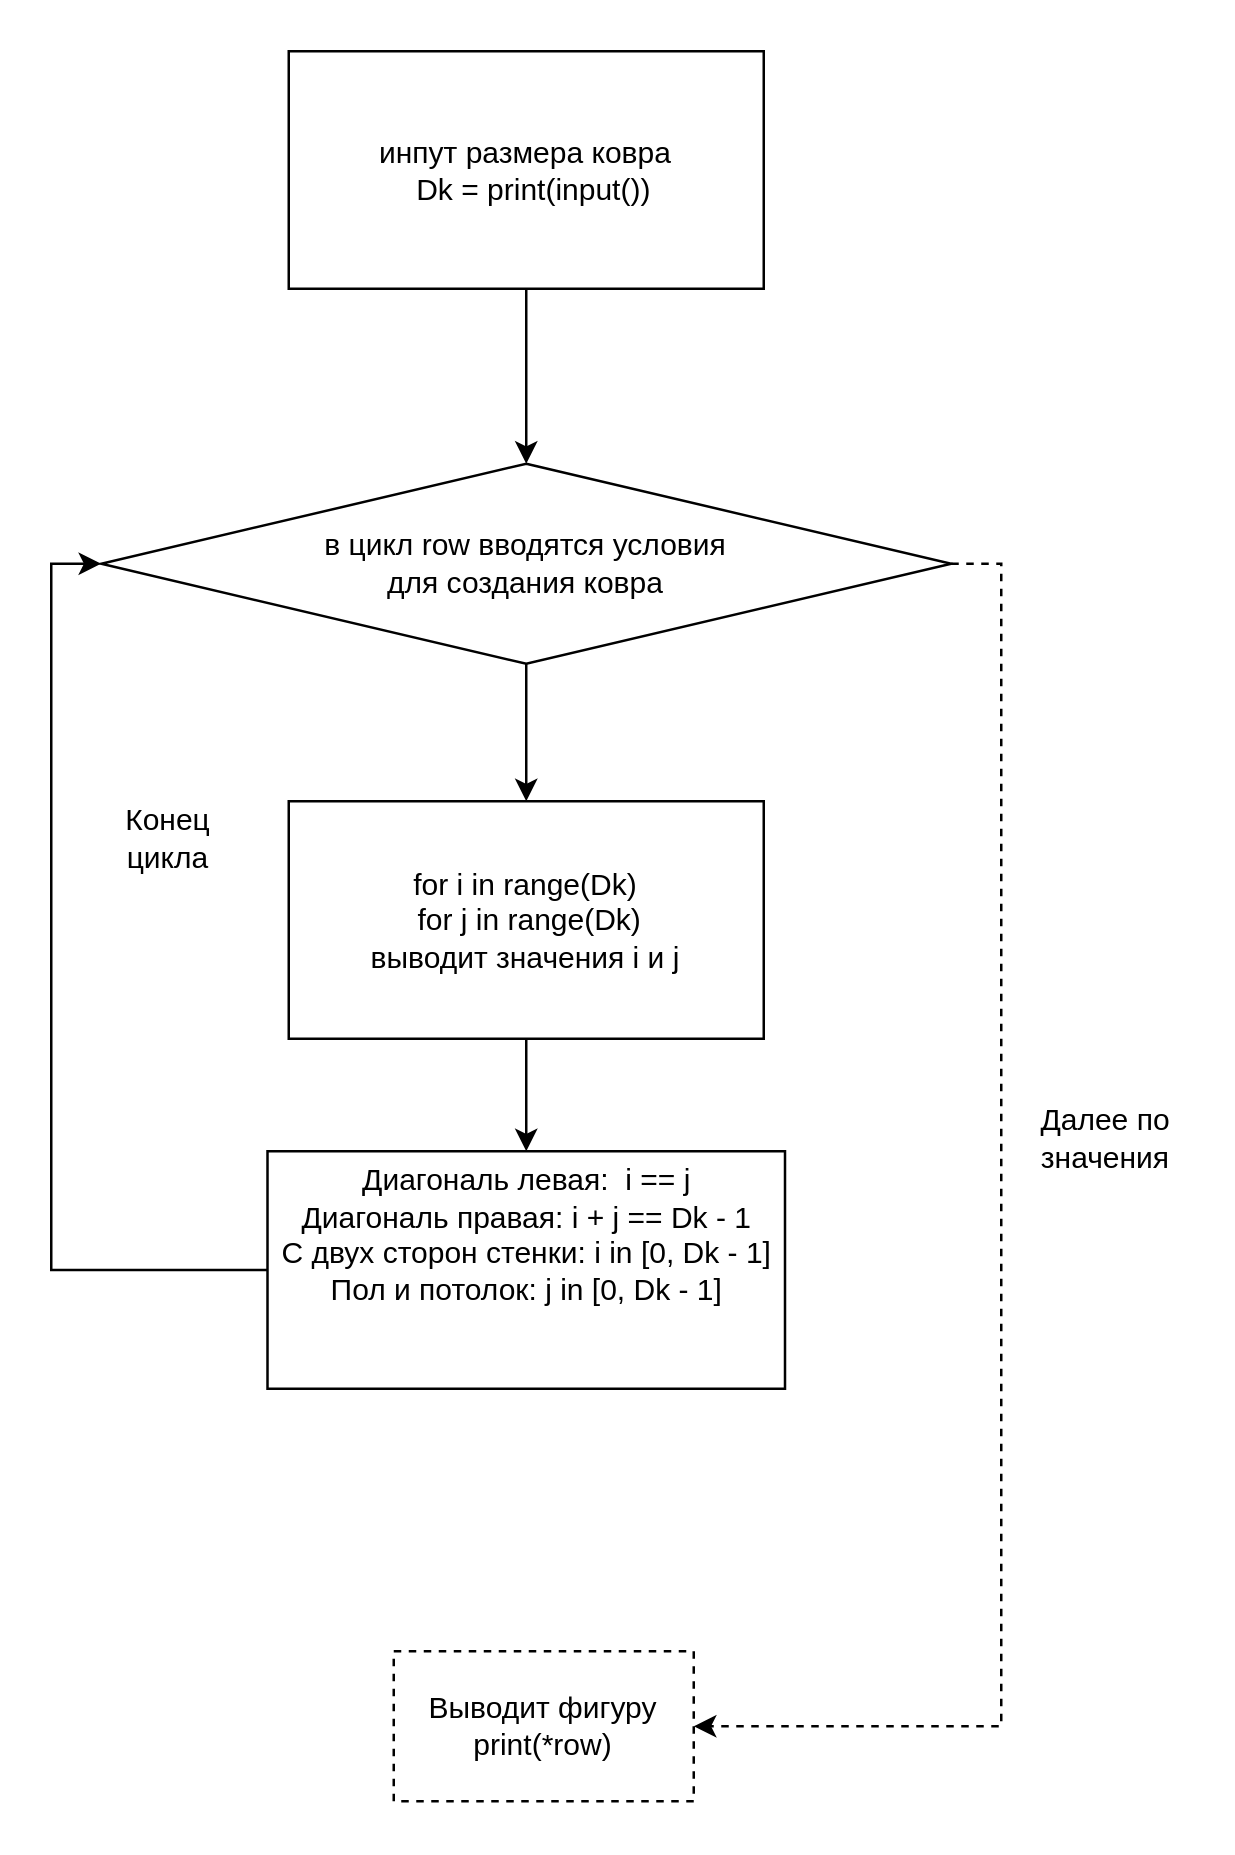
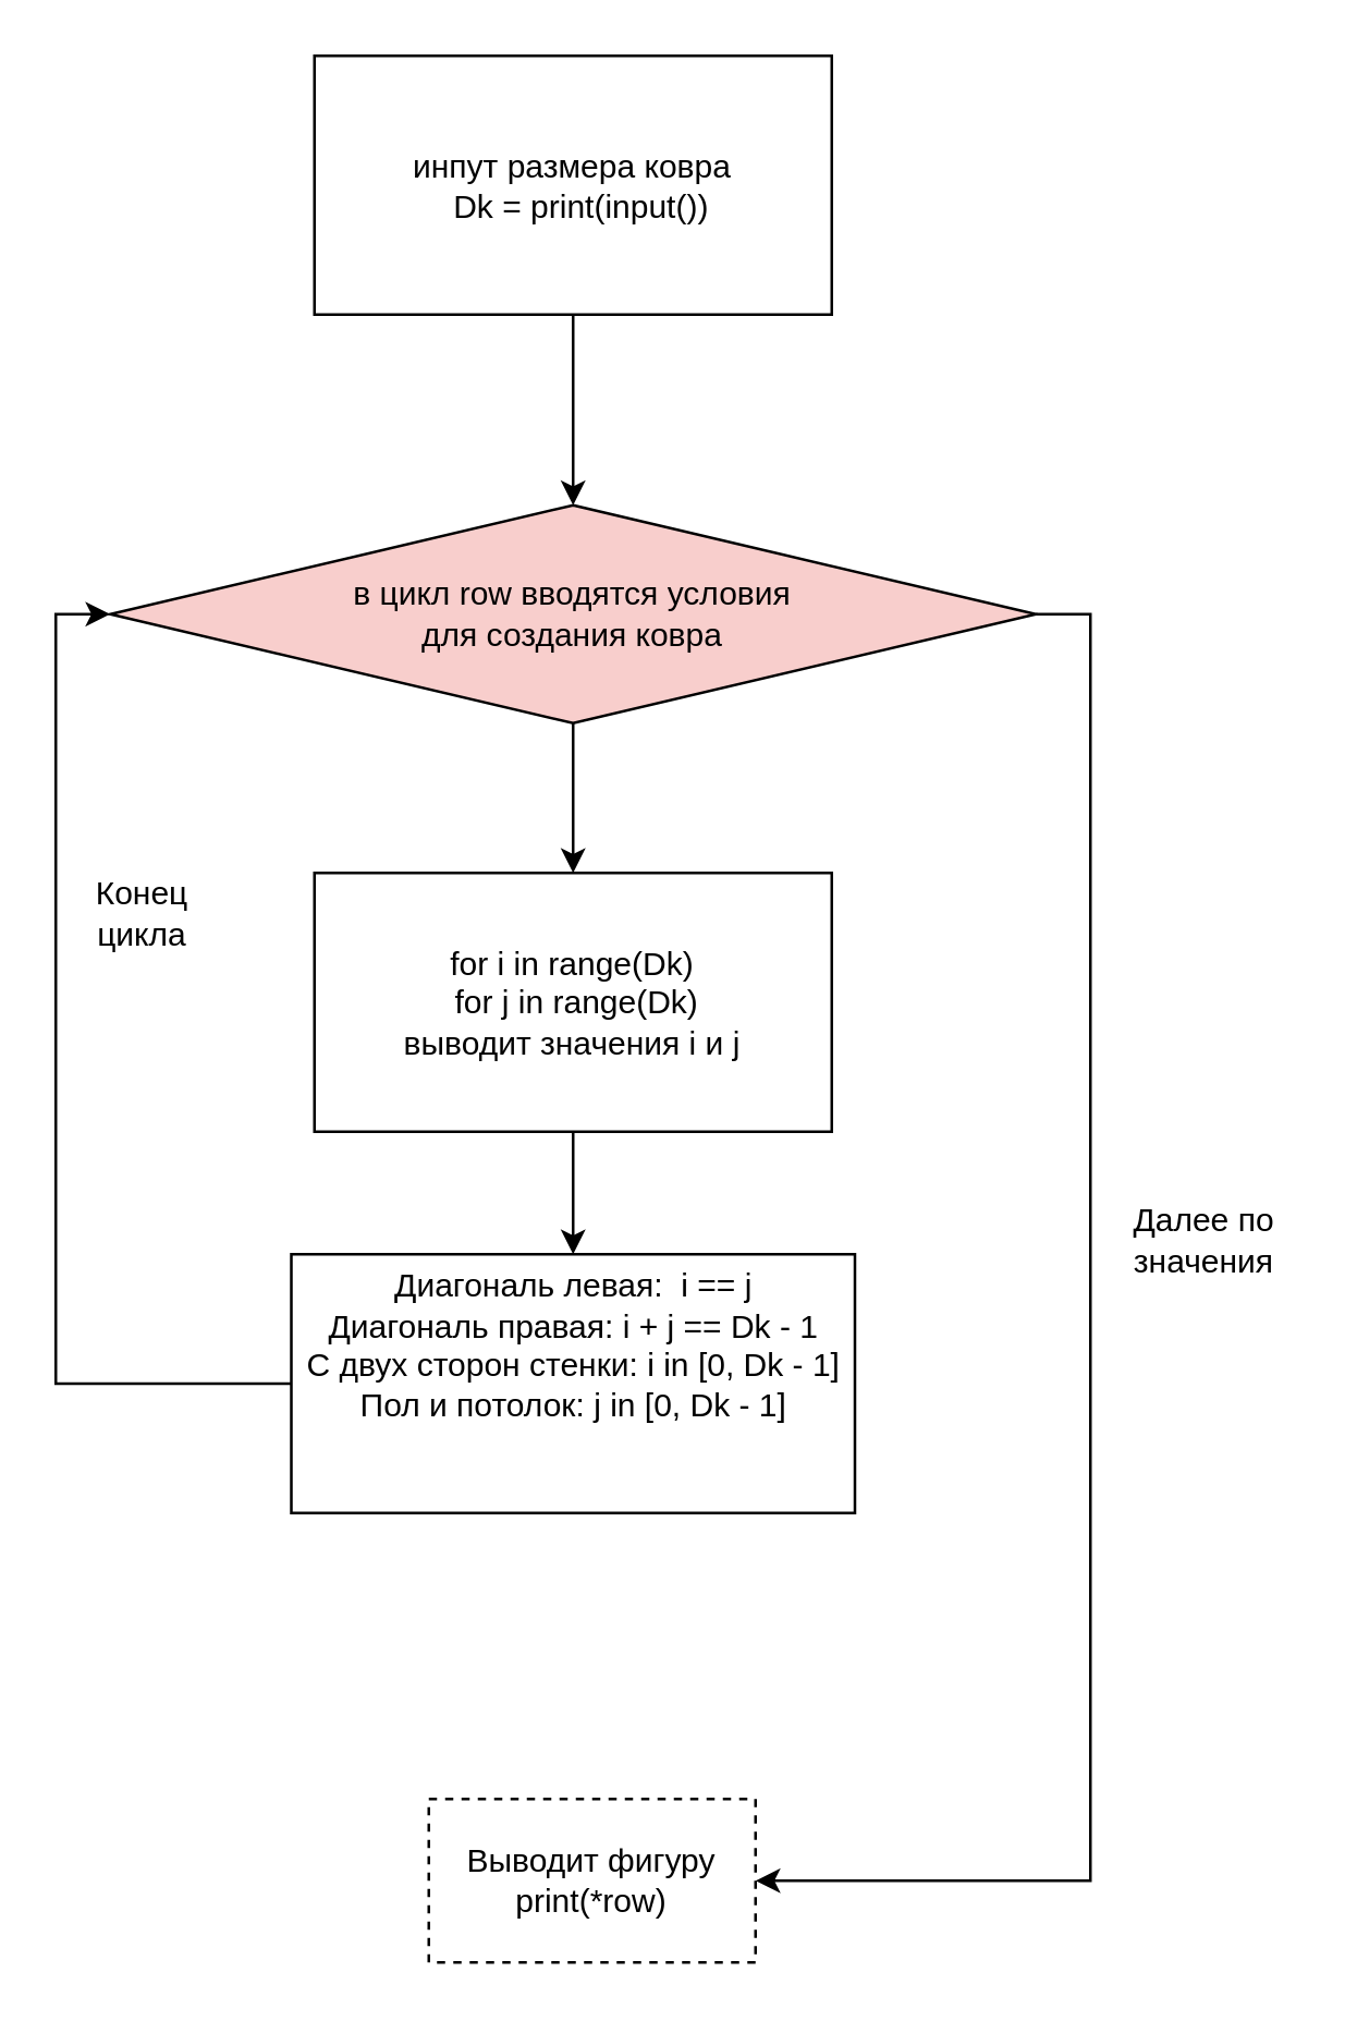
- <mxCell id="10" value="в цикл row вводятся условия&lt;div&gt;&amp;nbsp;для создания ковра&amp;nbsp;&lt;/div&gt;" style="rhombus;whiteSpace=wrap;html=1;" parent="1" vertex="1"><mxGeometry x="40" y="185" width="340" height="80" as="geometry" /></mxCell>
+ <mxCell id="10" value="в цикл row вводятся условия&lt;div&gt;&amp;nbsp;для создания ковра&amp;nbsp;&lt;/div&gt;" style="rhombus;whiteSpace=wrap;html=1;fillColor=#f8cecc;" parent="1" vertex="1"><mxGeometry x="40" y="185" width="340" height="80" as="geometry" /></mxCell>
- <mxCell id="12" value="Конец цикла" style="text;html=1;align=center;verticalAlign=middle;whiteSpace=wrap;rounded=0;" parent="1" vertex="1"><mxGeometry x="37" y="320" width="60" height="30" as="geometry" /></mxCell>
+ <mxCell id="12" value="Конец цикла" style="text;html=1;align=center;verticalAlign=middle;whiteSpace=wrap;rounded=0;" parent="1" vertex="1"><mxGeometry x="22" y="320" width="60" height="30" as="geometry" /></mxCell>
- <mxCell id="9" style="edgeStyle=orthogonalEdgeStyle;rounded=0;orthogonalLoop=1;jettySize=auto;html=1;entryX=1;entryY=0.5;entryDx=0;entryDy=0;dashed=1;" edge="1" parent="1" source="10" target="11"><mxGeometry relative="1" as="geometry"><Array as="points"><mxPoint x="400" y="225" /><mxPoint x="400" y="690" /></Array></mxGeometry></mxCell>
+ <mxCell id="9" style="edgeStyle=orthogonalEdgeStyle;rounded=0;orthogonalLoop=1;jettySize=auto;html=1;entryX=1;entryY=0.5;entryDx=0;entryDy=0;" edge="1" parent="1" source="10" target="11"><mxGeometry relative="1" as="geometry"><Array as="points"><mxPoint x="400" y="225" /><mxPoint x="400" y="690" /></Array></mxGeometry></mxCell>
